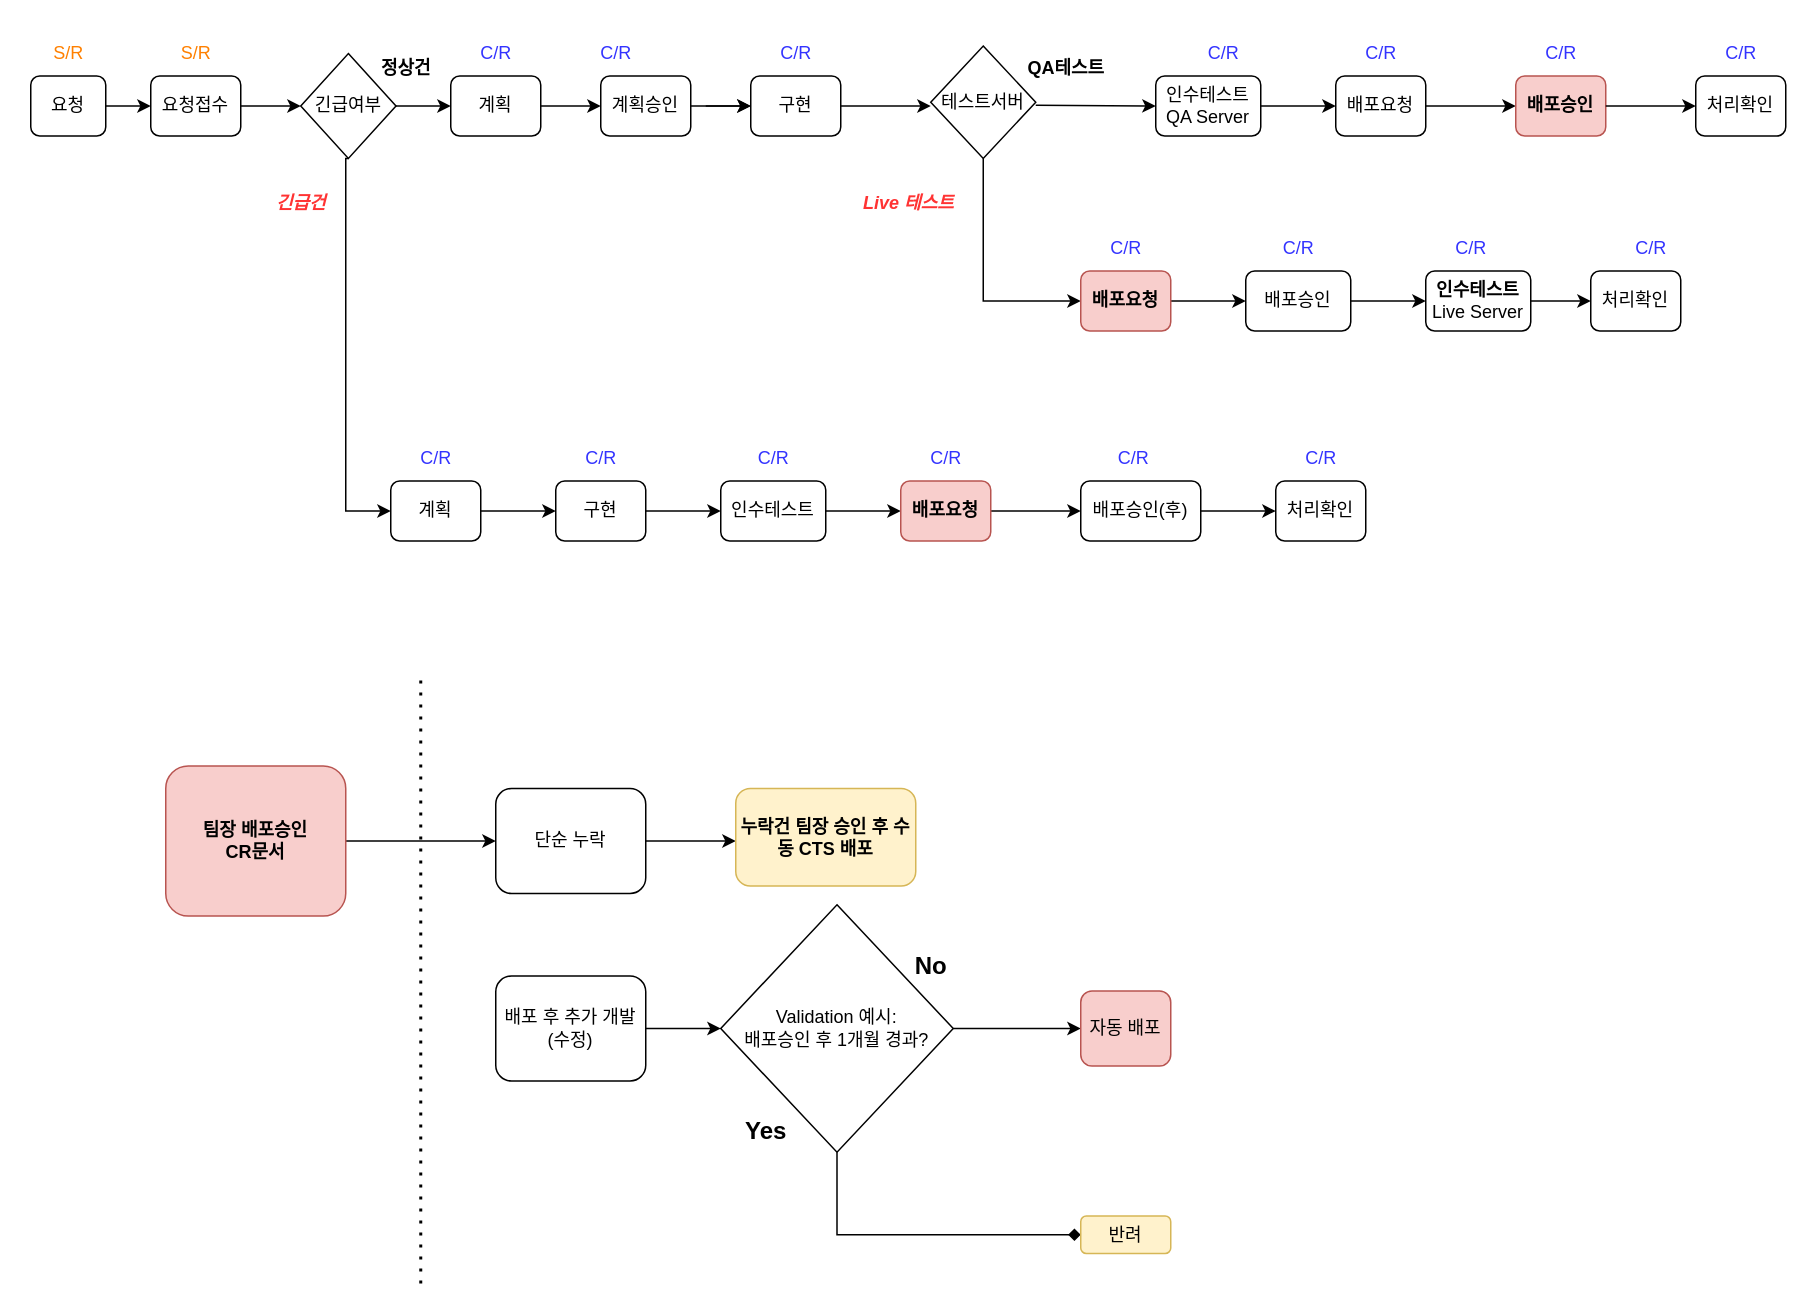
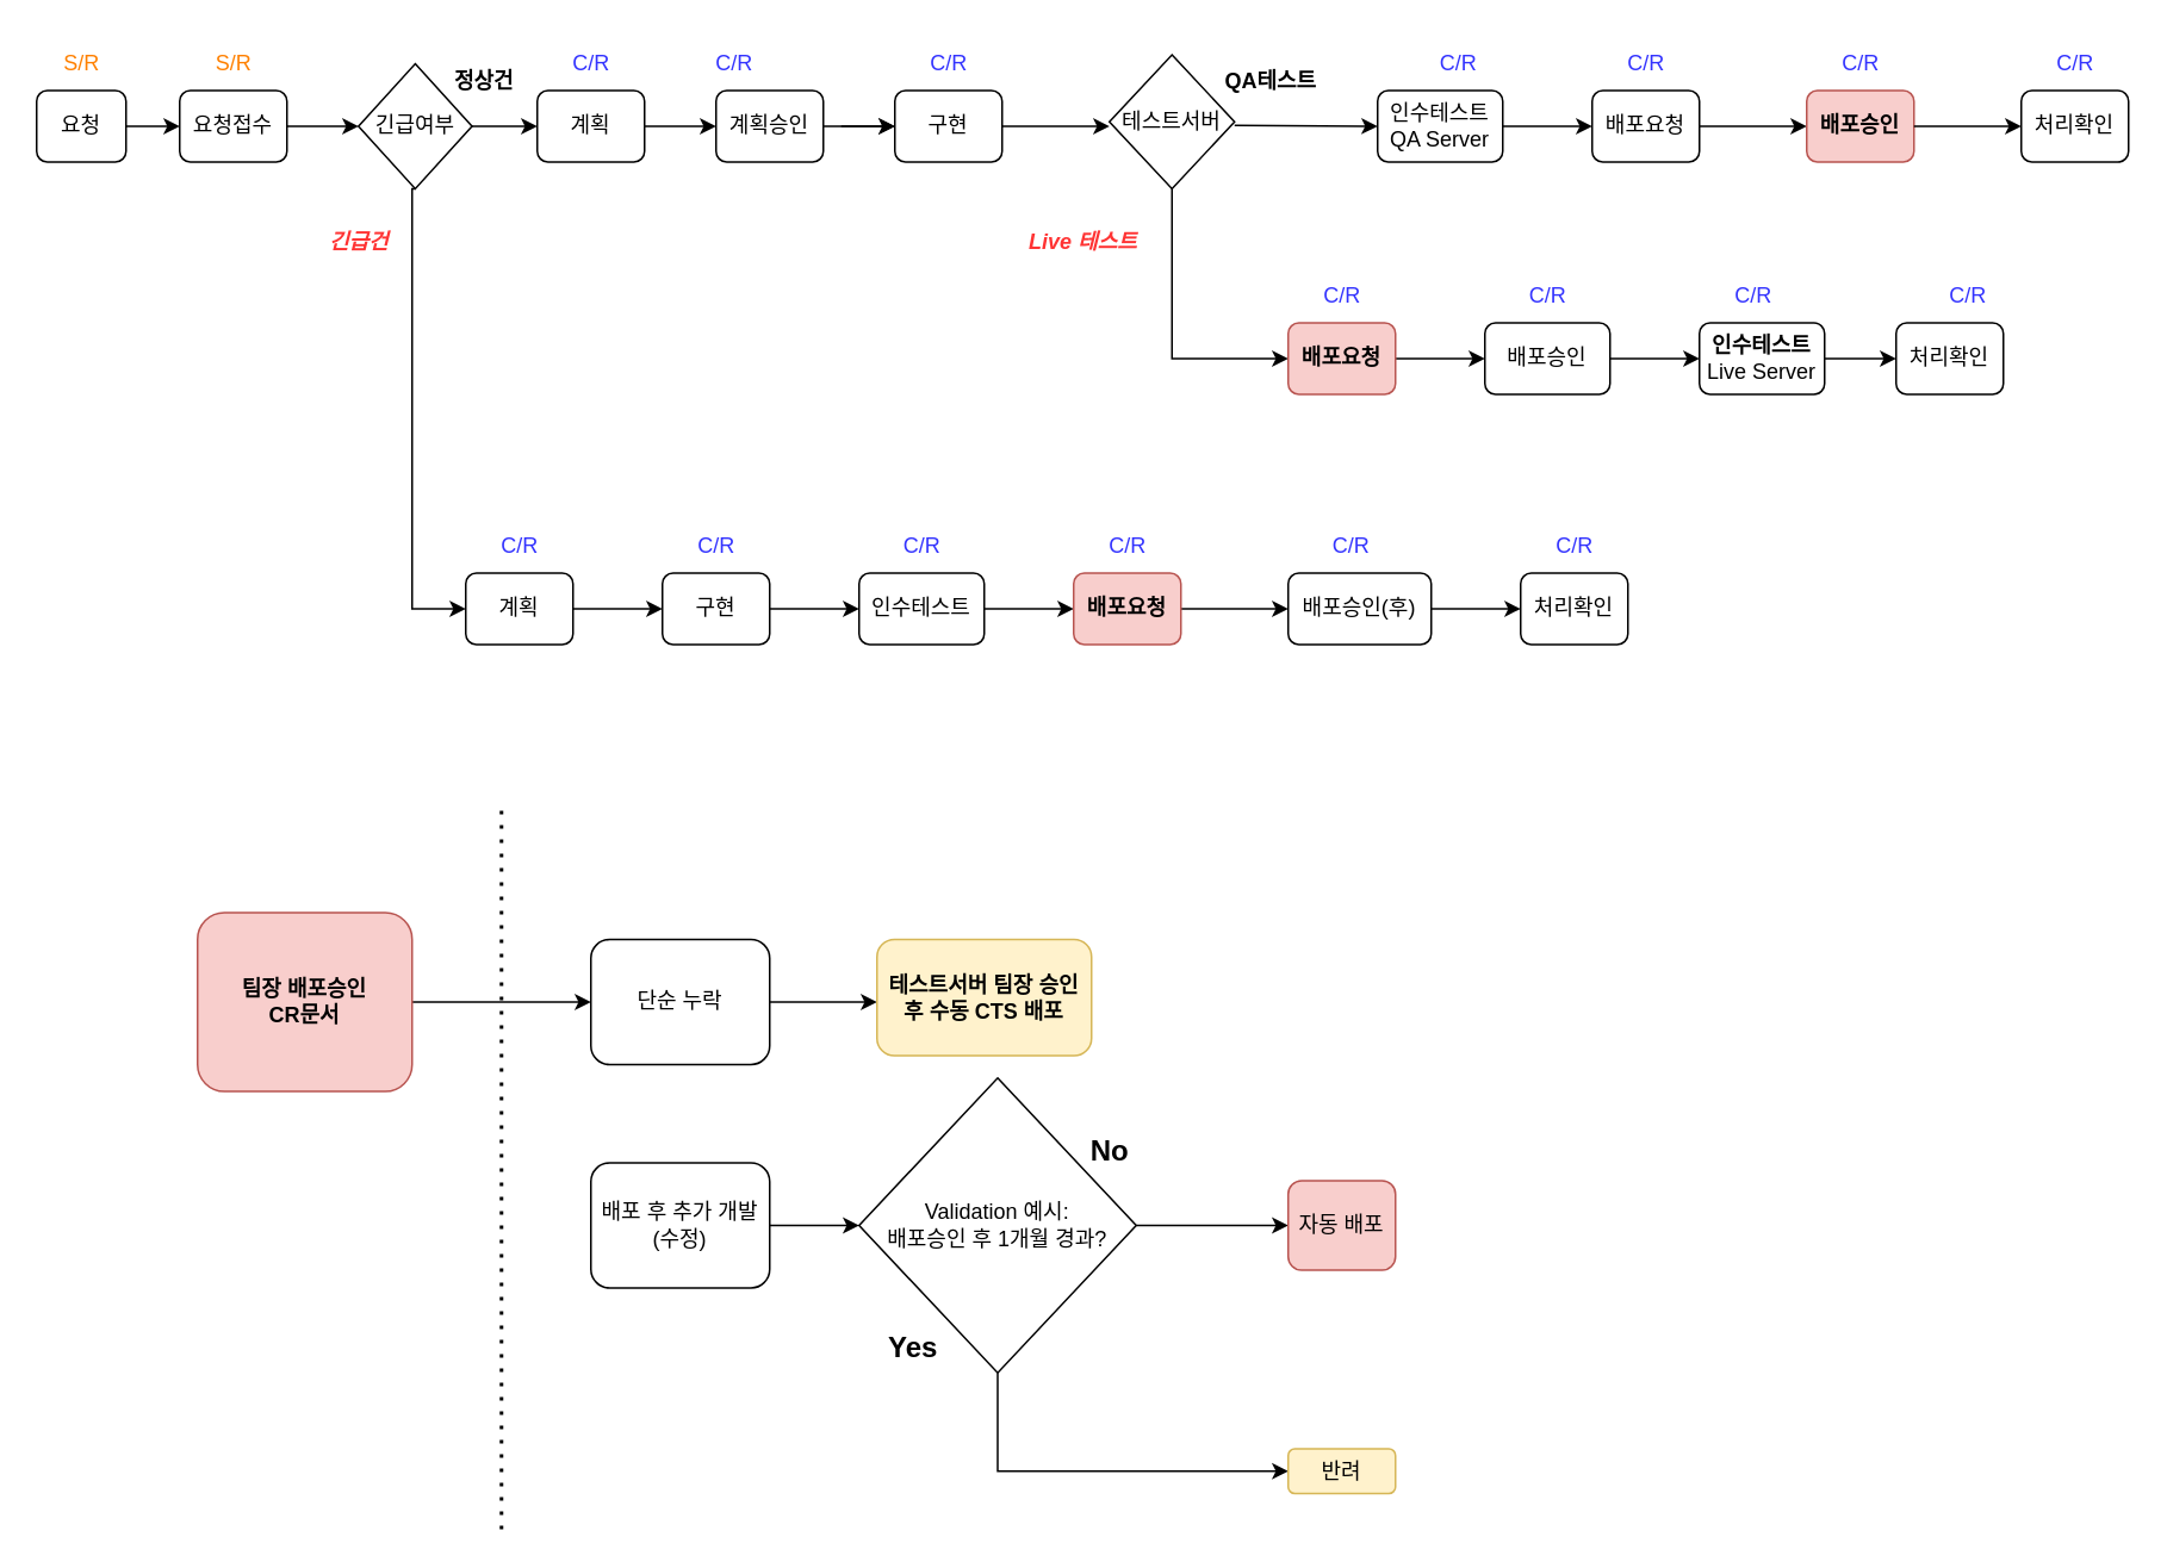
- <mxCell id="74" value="누락건 팀장 승인 후 수동 CTS 배포" style="rounded=1;whiteSpace=wrap;html=1;fontSize=12;glass=0;strokeWidth=1;shadow=0;fontStyle=1;fillColor=#fff2cc;strokeColor=#d6b656;" parent="1" vertex="1"><mxGeometry x="490" y="525" width="120" height="65" as="geometry" /></mxCell>
+ <mxCell id="74" value="테스트서버 팀장 승인 후 수동 CTS 배포" style="rounded=1;whiteSpace=wrap;html=1;fontSize=12;glass=0;strokeWidth=1;shadow=0;fontStyle=1;fillColor=#fff2cc;strokeColor=#d6b656;" parent="1" vertex="1"><mxGeometry x="490" y="525" width="120" height="65" as="geometry" /></mxCell>
- <mxCell id="72" style="edgeStyle=orthogonalEdgeStyle;rounded=0;orthogonalLoop=1;jettySize=auto;html=1;exitX=0.5;exitY=1;exitDx=0;exitDy=0;entryX=0;entryY=0.5;entryDx=0;entryDy=0;endArrow=diamond;" parent="1" source="73" target="80" edge="1"><mxGeometry relative="1" as="geometry" /></mxCell>
+ <mxCell id="72" style="edgeStyle=orthogonalEdgeStyle;rounded=0;orthogonalLoop=1;jettySize=auto;html=1;exitX=0.5;exitY=1;exitDx=0;exitDy=0;entryX=0;entryY=0.5;entryDx=0;entryDy=0;" parent="1" source="73" target="80" edge="1"><mxGeometry relative="1" as="geometry" /></mxCell>
